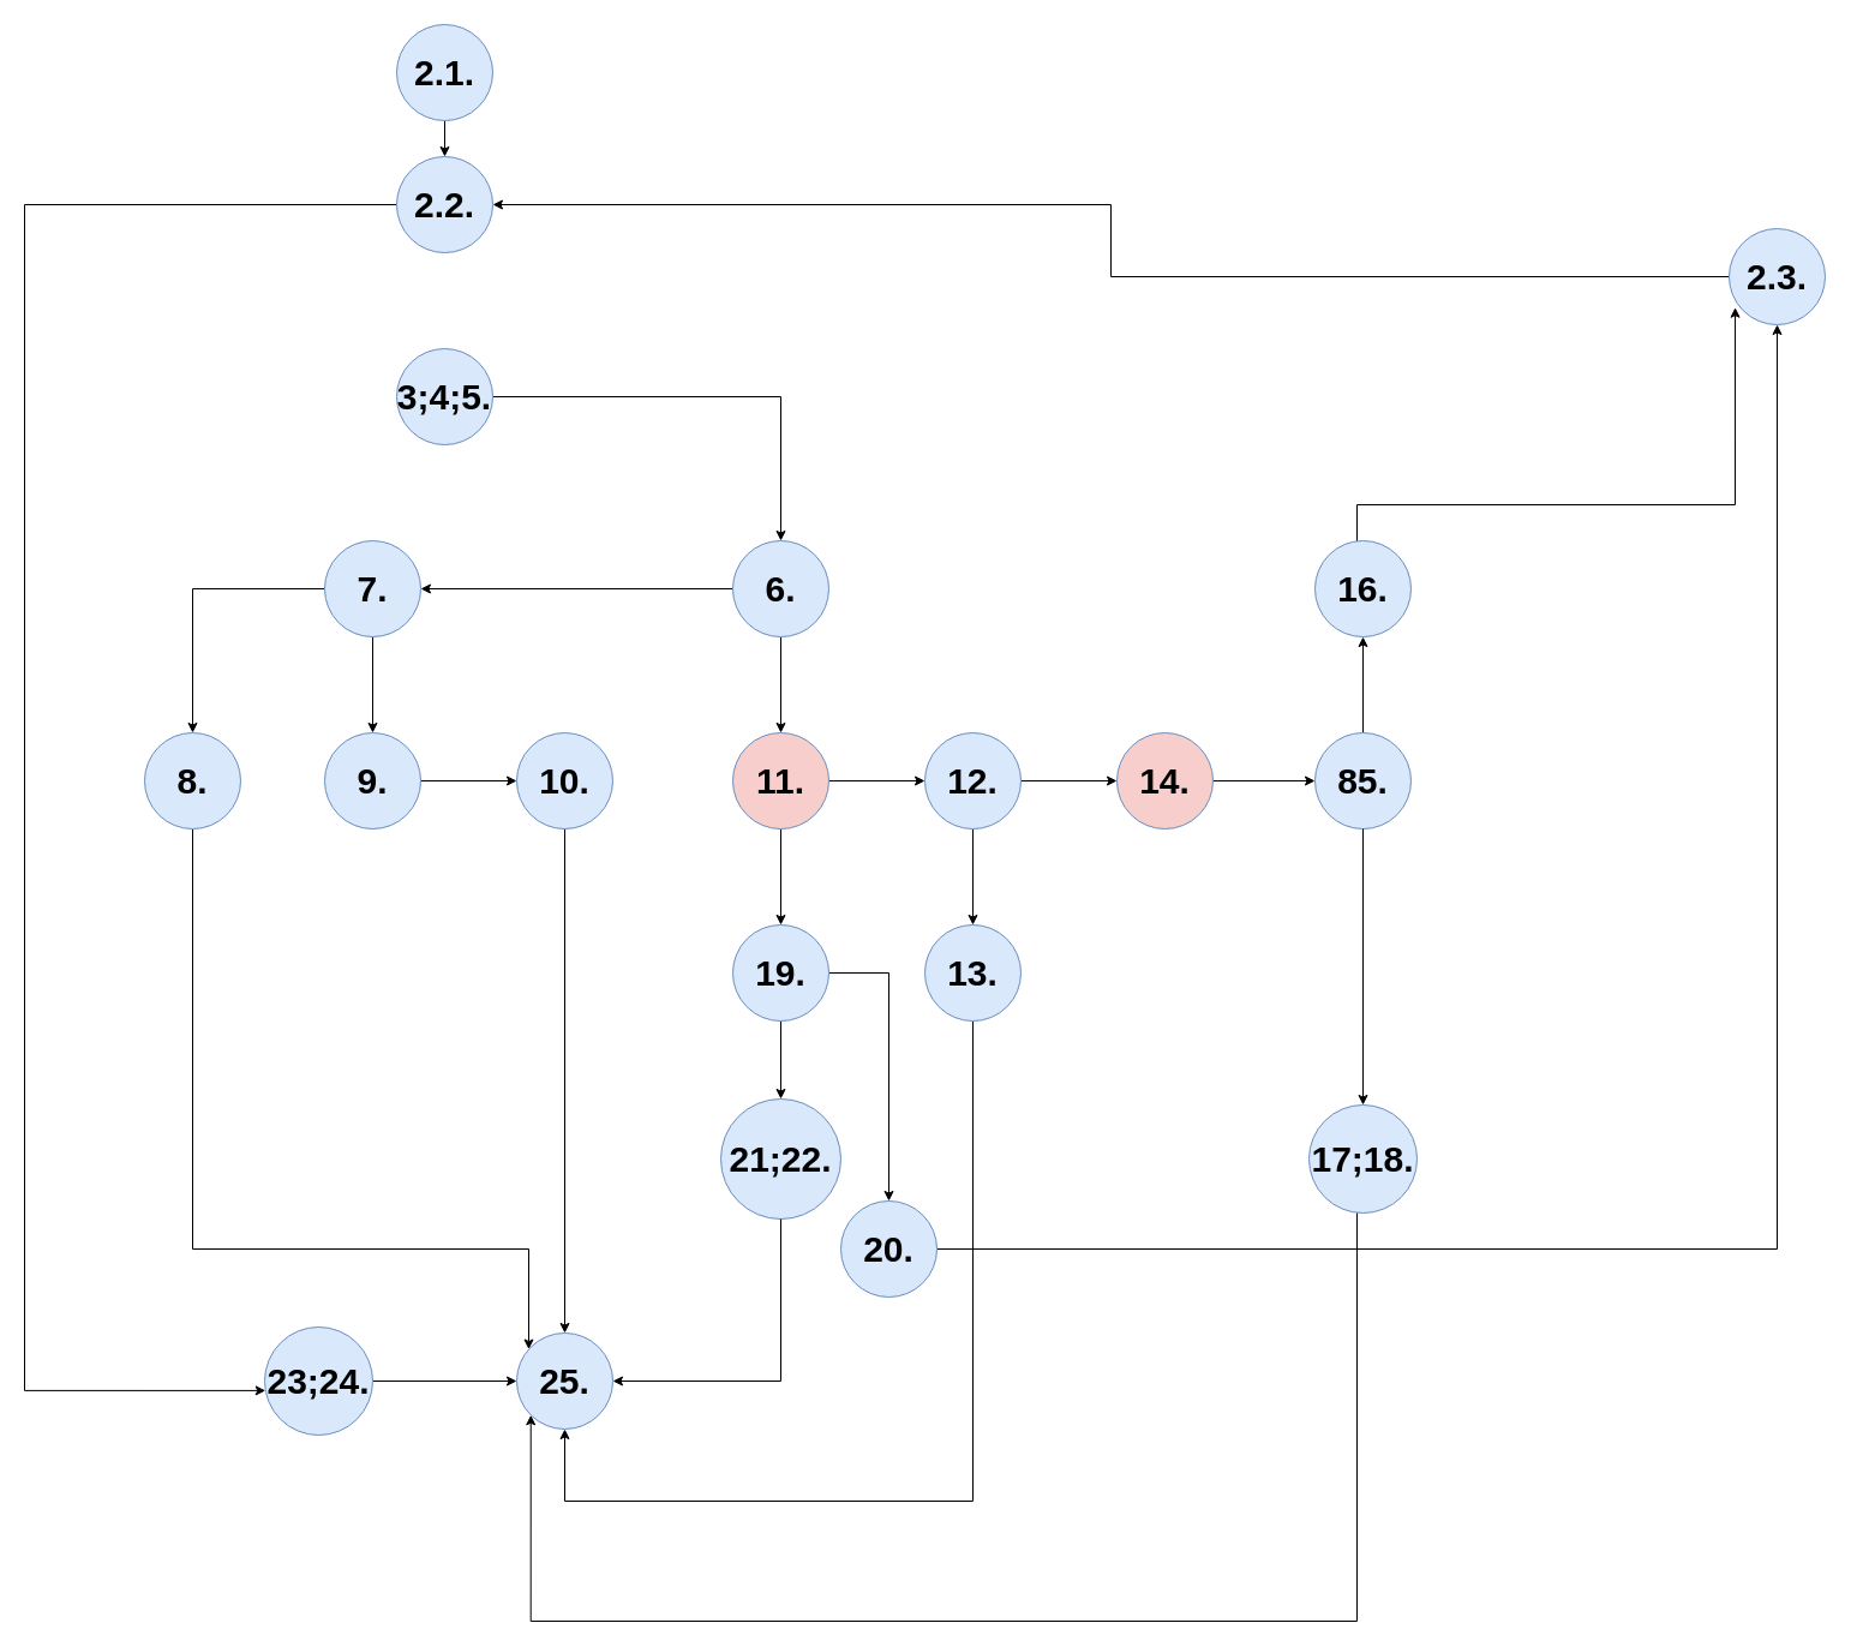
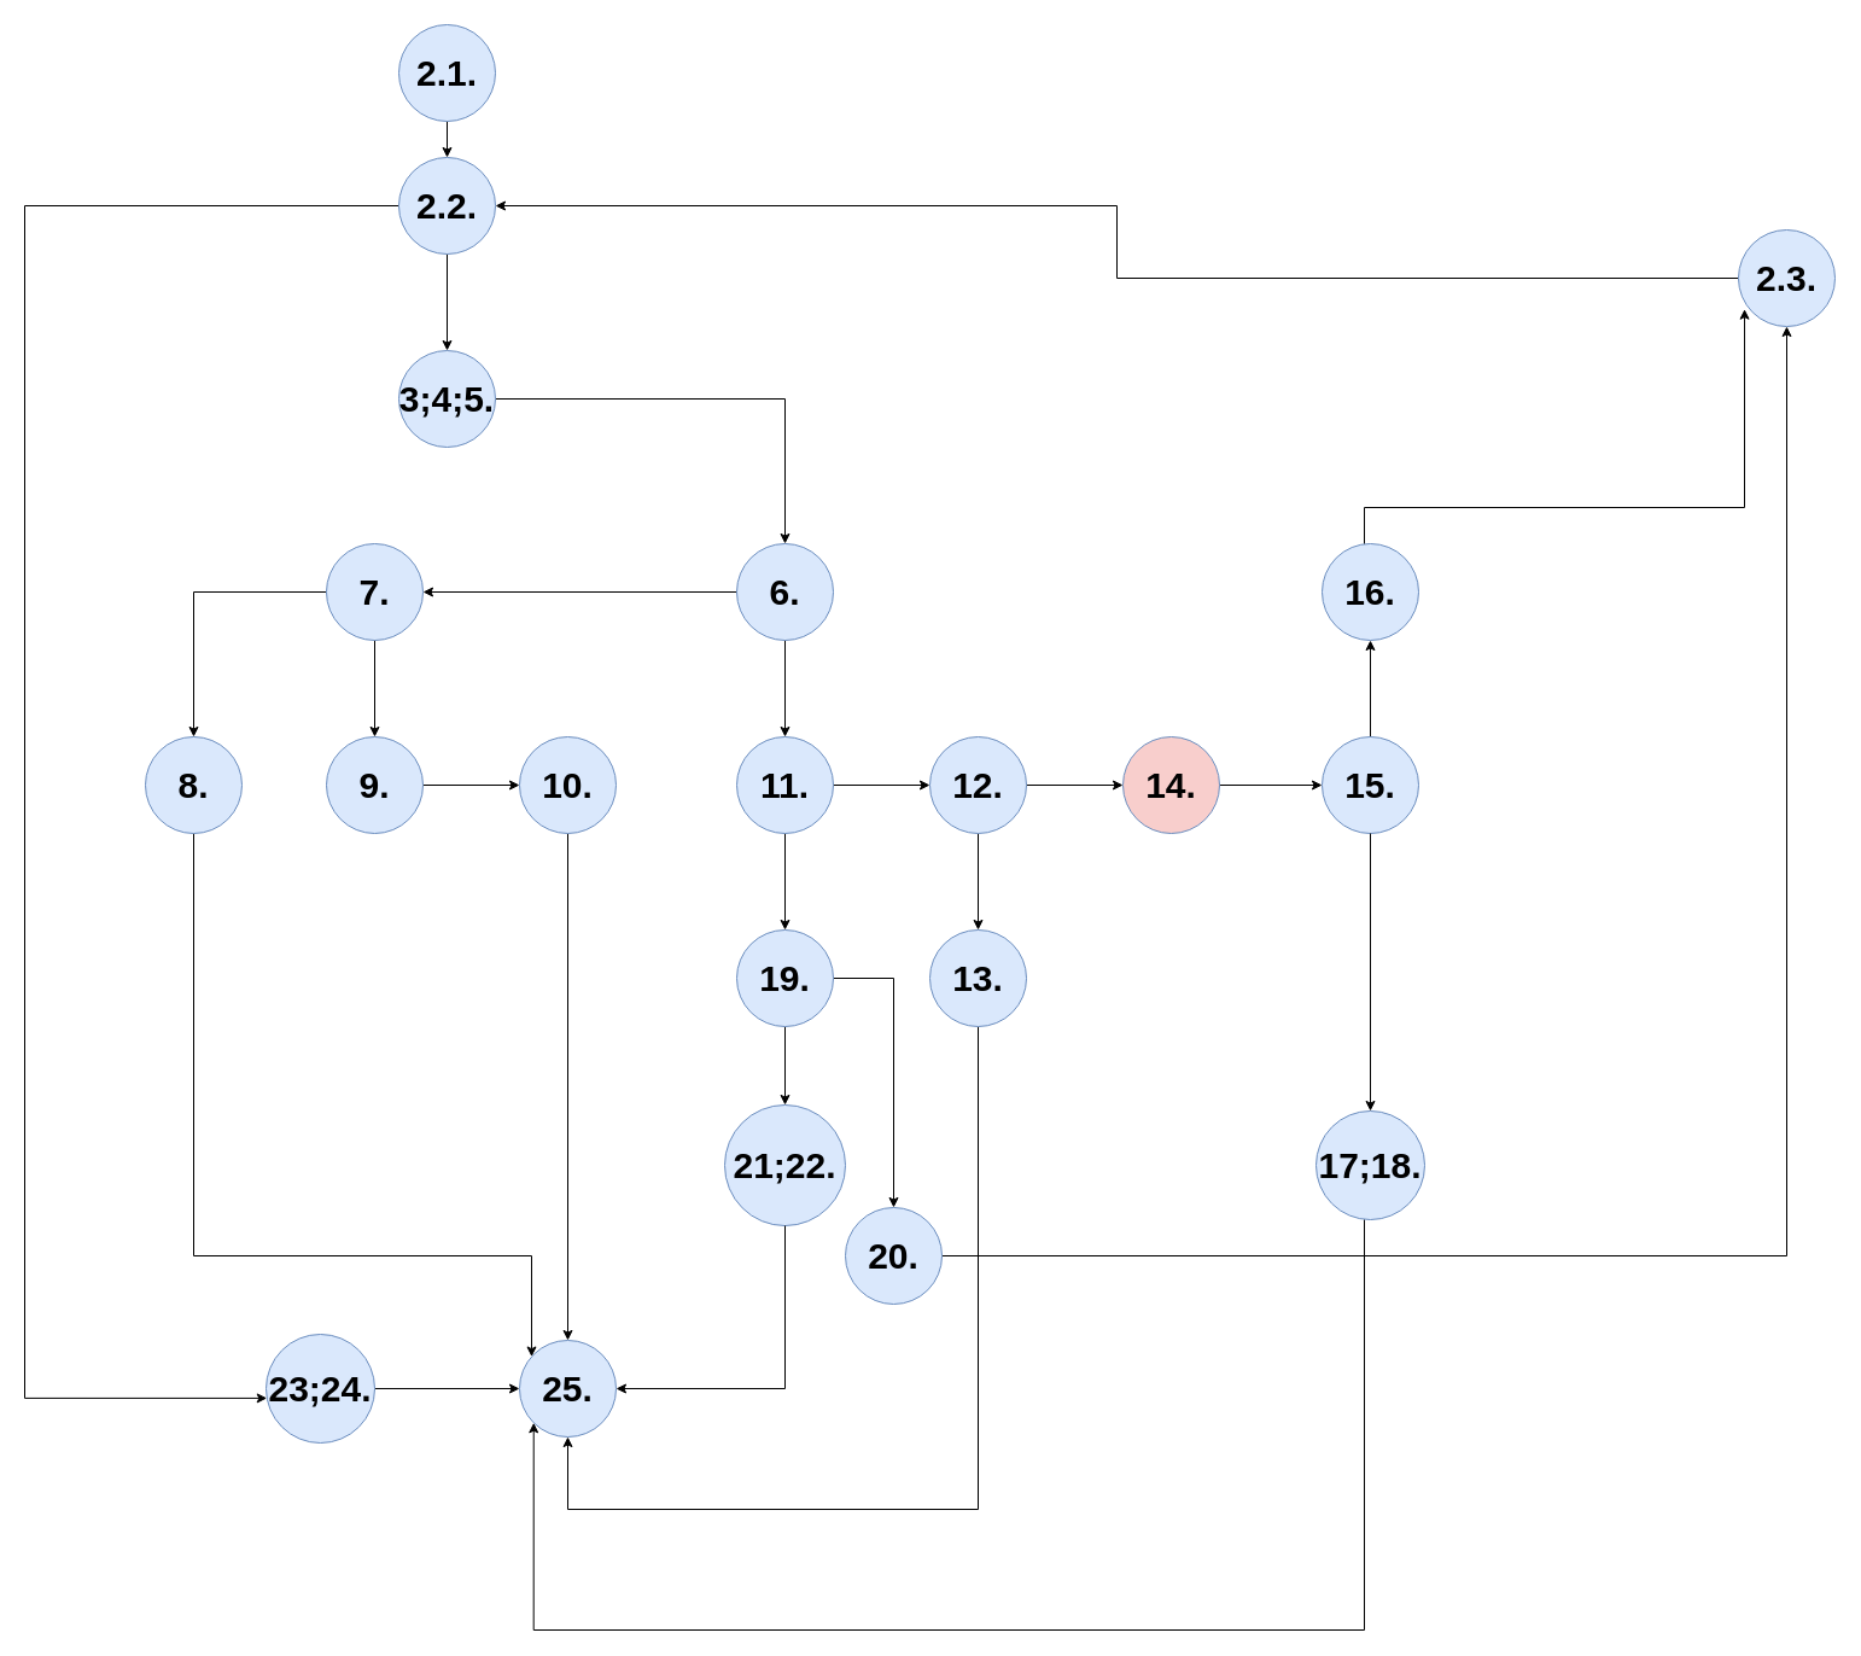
+ <mxCell id="5" value="" style="edgeStyle=orthogonalEdgeStyle;rounded=0;orthogonalLoop=1;jettySize=auto;html=1;" parent="1" source="6" target="11" edge="1"><mxGeometry relative="1" as="geometry" /></mxCell>
- <mxCell id="26" value="&lt;p&gt;&lt;font size=&quot;1&quot;&gt;&lt;b style=&quot;font-size: 30px&quot;&gt;11.&lt;/b&gt;&lt;/font&gt;&lt;/p&gt;" style="ellipse;whiteSpace=wrap;html=1;aspect=fixed;fillColor=#f8cecc;strokeColor=#6c8ebf;" parent="1" vertex="1"><mxGeometry x="610" y="610" width="80" height="80" as="geometry" /></mxCell>
+ <mxCell id="26" value="&lt;p&gt;&lt;font size=&quot;1&quot;&gt;&lt;b style=&quot;font-size: 30px&quot;&gt;11.&lt;/b&gt;&lt;/font&gt;&lt;/p&gt;" style="ellipse;whiteSpace=wrap;html=1;aspect=fixed;fillColor=#dae8fc;strokeColor=#6c8ebf;" parent="1" vertex="1"><mxGeometry x="610" y="610" width="80" height="80" as="geometry" /></mxCell>
- <mxCell id="38" value="&lt;p&gt;&lt;font size=&quot;1&quot;&gt;&lt;b style=&quot;font-size: 30px&quot;&gt;85.&lt;/b&gt;&lt;/font&gt;&lt;/p&gt;" style="ellipse;whiteSpace=wrap;html=1;aspect=fixed;fillColor=#dae8fc;strokeColor=#6c8ebf;" parent="1" vertex="1"><mxGeometry x="1095" y="610" width="80" height="80" as="geometry" /></mxCell>
+ <mxCell id="38" value="&lt;p&gt;&lt;font size=&quot;1&quot;&gt;&lt;b style=&quot;font-size: 30px&quot;&gt;15.&lt;/b&gt;&lt;/font&gt;&lt;/p&gt;" style="ellipse;whiteSpace=wrap;html=1;aspect=fixed;fillColor=#dae8fc;strokeColor=#6c8ebf;" parent="1" vertex="1"><mxGeometry x="1095" y="610" width="80" height="80" as="geometry" /></mxCell>
